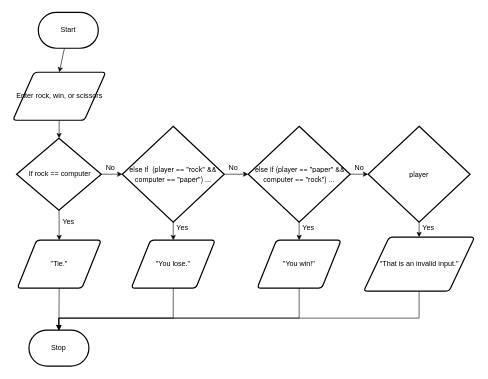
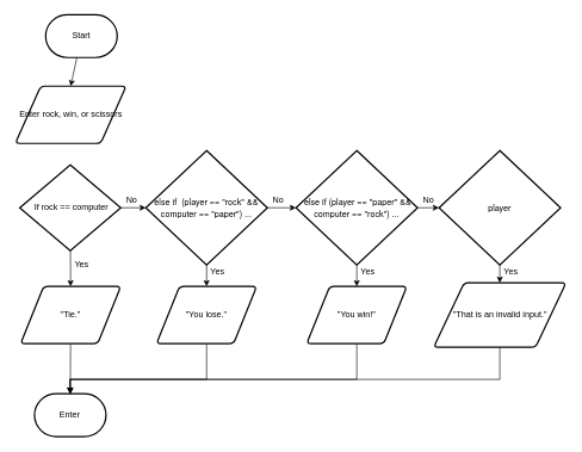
- <mxCell id="4" value="" style="edgeStyle=none;html=1;fontFamily=Helvetica;fontSize=12;fontColor=#F0F0F0;" edge="1" parent="1" source="5" target="11"><mxGeometry relative="1" as="geometry" /></mxCell>
- <mxCell id="8" value="Stop" style="strokeWidth=2;html=1;shape=mxgraph.flowchart.terminator;whiteSpace=wrap;" parent="1" vertex="1"><mxGeometry x="47.38" y="550" width="100" height="60" as="geometry" /></mxCell>
+ <mxCell id="8" value="Enter" style="strokeWidth=2;html=1;shape=mxgraph.flowchart.terminator;whiteSpace=wrap;" parent="1" vertex="1"><mxGeometry x="47.38" y="550" width="100" height="60" as="geometry" /></mxCell>
